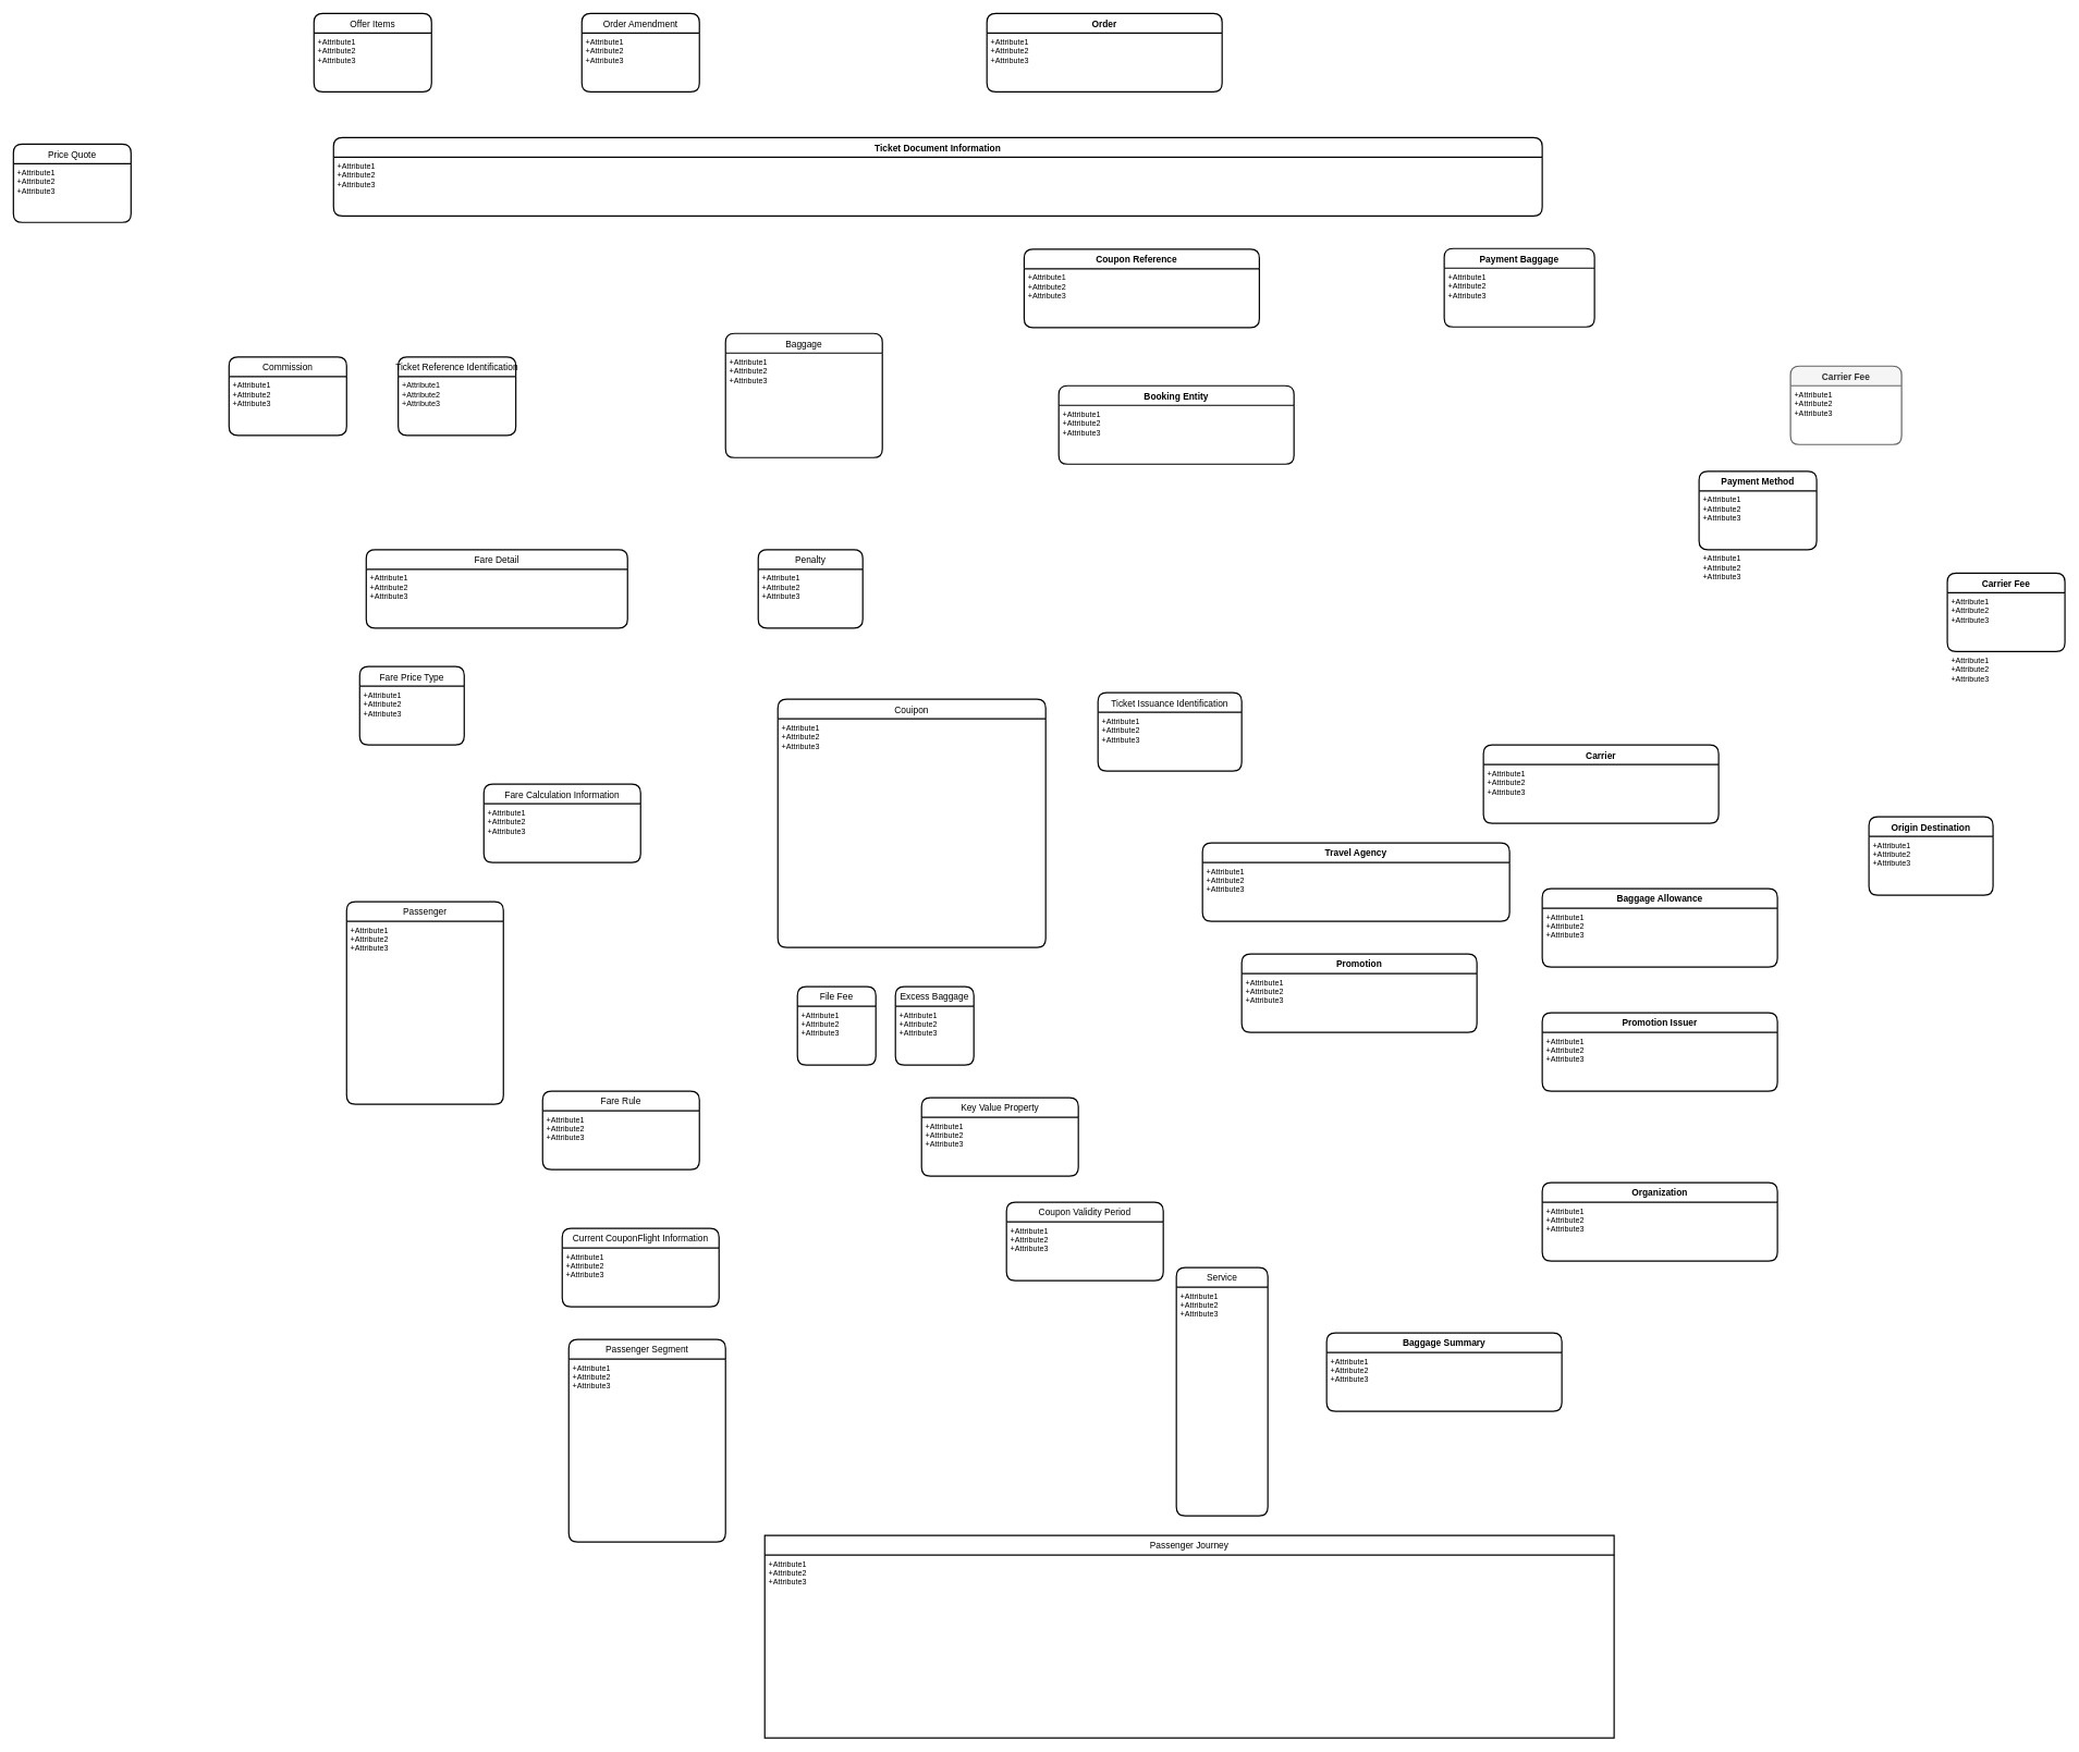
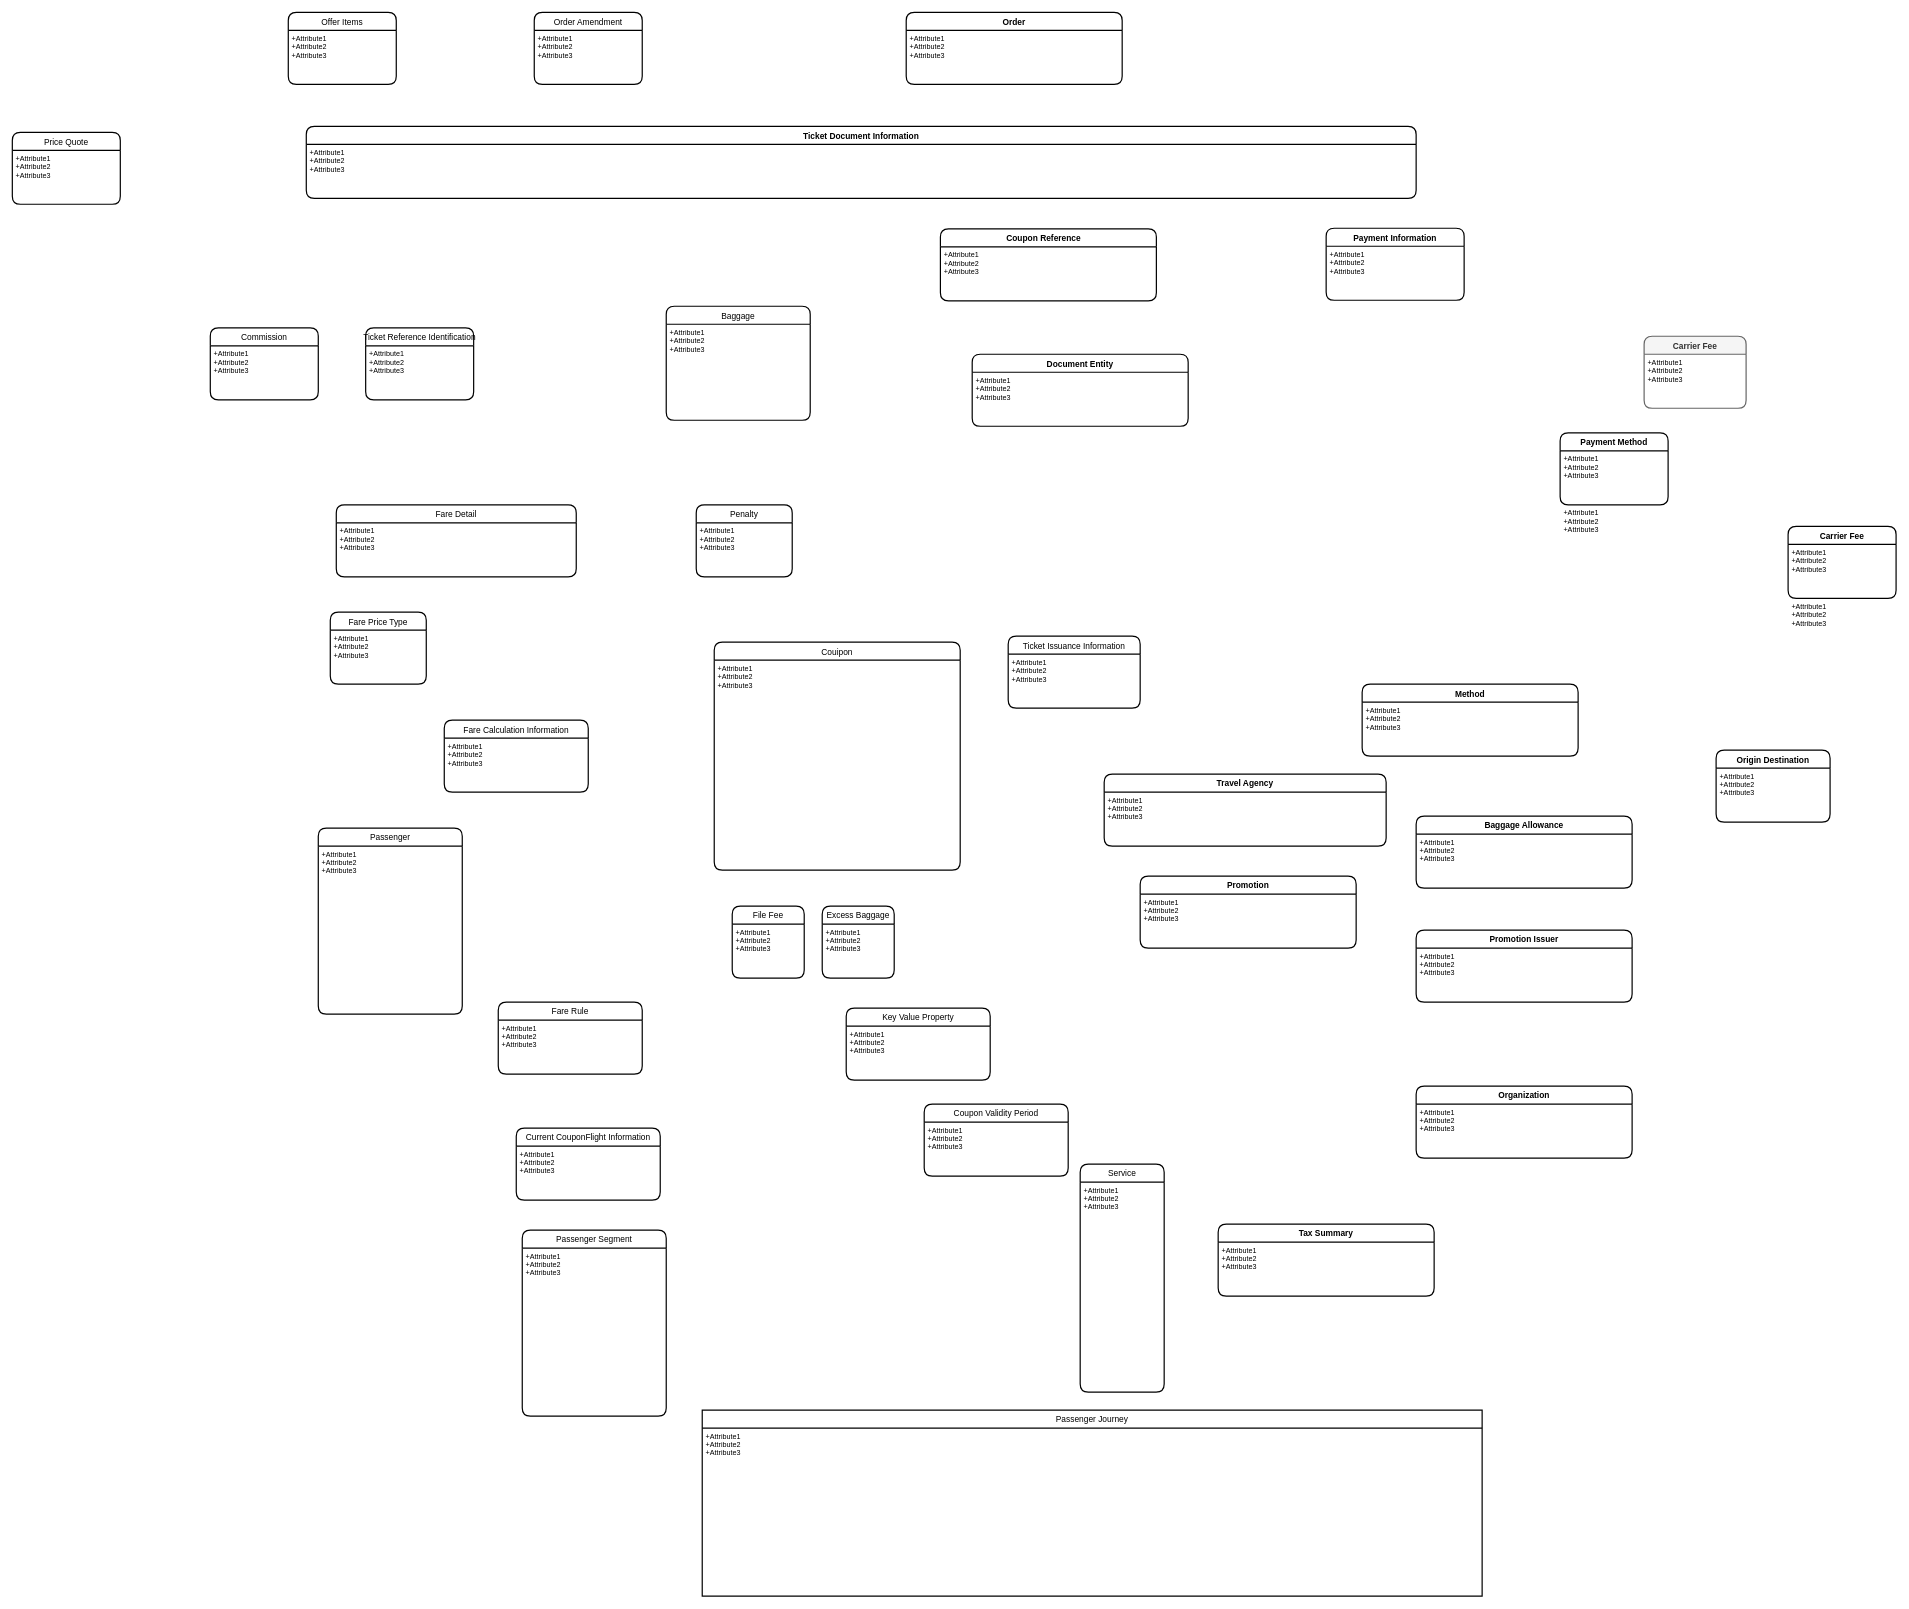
- <mxCell id="24" value="Payment Baggage" style="swimlane;childLayout=stackLayout;horizontal=1;startSize=30;horizontalStack=0;rounded=1;fontSize=14;fontStyle=1;strokeWidth=2;resizeParent=0;resizeLast=1;shadow=0;dashed=0;align=center;" vertex="1" parent="1"><mxGeometry x="2210" y="380" width="230" height="120" as="geometry" /></mxCell>
+ <mxCell id="24" value="Payment Information" style="swimlane;childLayout=stackLayout;horizontal=1;startSize=30;horizontalStack=0;rounded=1;fontSize=14;fontStyle=1;strokeWidth=2;resizeParent=0;resizeLast=1;shadow=0;dashed=0;align=center;" vertex="1" parent="1"><mxGeometry x="2210" y="380" width="230" height="120" as="geometry" /></mxCell>
- <mxCell id="26" value="Booking Entity" style="swimlane;childLayout=stackLayout;horizontal=1;startSize=30;horizontalStack=0;rounded=1;fontSize=14;fontStyle=1;strokeWidth=2;resizeParent=0;resizeLast=1;shadow=0;dashed=0;align=center;" vertex="1" parent="1"><mxGeometry x="1620" y="590" width="360" height="120" as="geometry" /></mxCell>
+ <mxCell id="26" value="Document Entity" style="swimlane;childLayout=stackLayout;horizontal=1;startSize=30;horizontalStack=0;rounded=1;fontSize=14;fontStyle=1;strokeWidth=2;resizeParent=0;resizeLast=1;shadow=0;dashed=0;align=center;" vertex="1" parent="1"><mxGeometry x="1620" y="590" width="360" height="120" as="geometry" /></mxCell>
- <mxCell id="6" value="Ticket Issuance Identification" style="swimlane;childLayout=stackLayout;horizontal=1;startSize=30;horizontalStack=0;rounded=1;fontSize=14;fontStyle=0;strokeWidth=2;resizeParent=0;resizeLast=1;shadow=0;dashed=0;align=center;" vertex="1" parent="1"><mxGeometry x="1680" y="1060" width="220" height="120" as="geometry" /></mxCell>
+ <mxCell id="6" value="Ticket Issuance Information" style="swimlane;childLayout=stackLayout;horizontal=1;startSize=30;horizontalStack=0;rounded=1;fontSize=14;fontStyle=0;strokeWidth=2;resizeParent=0;resizeLast=1;shadow=0;dashed=0;align=center;" vertex="1" parent="1"><mxGeometry x="1680" y="1060" width="220" height="120" as="geometry" /></mxCell>
- <mxCell id="30" value="Carrier" style="swimlane;childLayout=stackLayout;horizontal=1;startSize=30;horizontalStack=0;rounded=1;fontSize=14;fontStyle=1;strokeWidth=2;resizeParent=0;resizeLast=1;shadow=0;dashed=0;align=center;" vertex="1" parent="1"><mxGeometry x="2270" y="1140" width="360" height="120" as="geometry" /></mxCell>
+ <mxCell id="30" value="Method" style="swimlane;childLayout=stackLayout;horizontal=1;startSize=30;horizontalStack=0;rounded=1;fontSize=14;fontStyle=1;strokeWidth=2;resizeParent=0;resizeLast=1;shadow=0;dashed=0;align=center;" vertex="1" parent="1"><mxGeometry x="2270" y="1140" width="360" height="120" as="geometry" /></mxCell>
- <mxCell id="78" value="Baggage Summary" style="swimlane;childLayout=stackLayout;horizontal=1;startSize=30;horizontalStack=0;rounded=1;fontSize=14;fontStyle=1;strokeWidth=2;resizeParent=0;resizeLast=1;shadow=0;dashed=0;align=center;" vertex="1" parent="1"><mxGeometry x="2030" y="2040" width="360" height="120" as="geometry" /></mxCell>
+ <mxCell id="78" value="Tax Summary" style="swimlane;childLayout=stackLayout;horizontal=1;startSize=30;horizontalStack=0;rounded=1;fontSize=14;fontStyle=1;strokeWidth=2;resizeParent=0;resizeLast=1;shadow=0;dashed=0;align=center;" vertex="1" parent="1"><mxGeometry x="2030" y="2040" width="360" height="120" as="geometry" /></mxCell>
